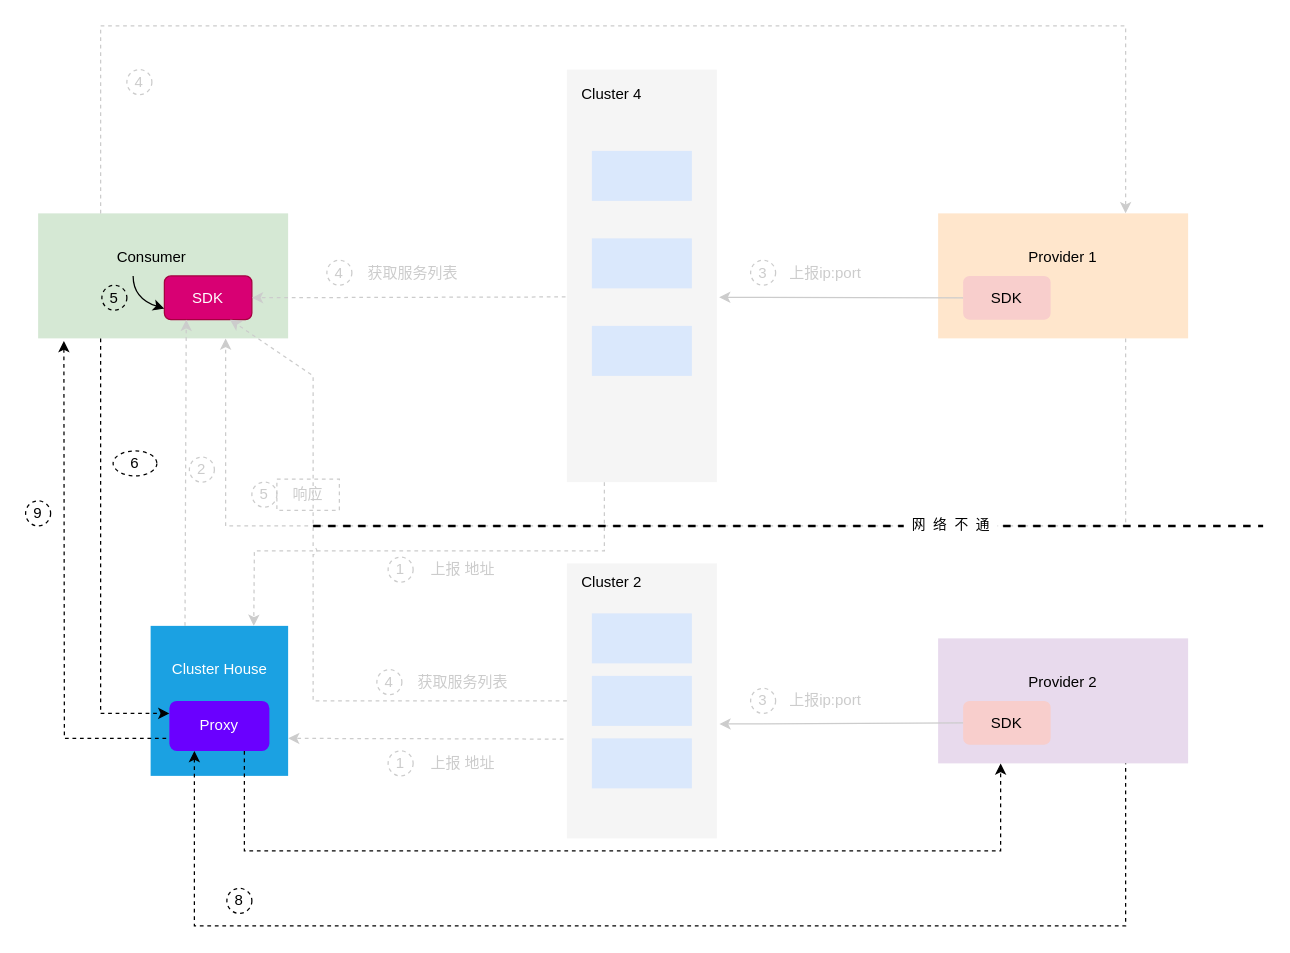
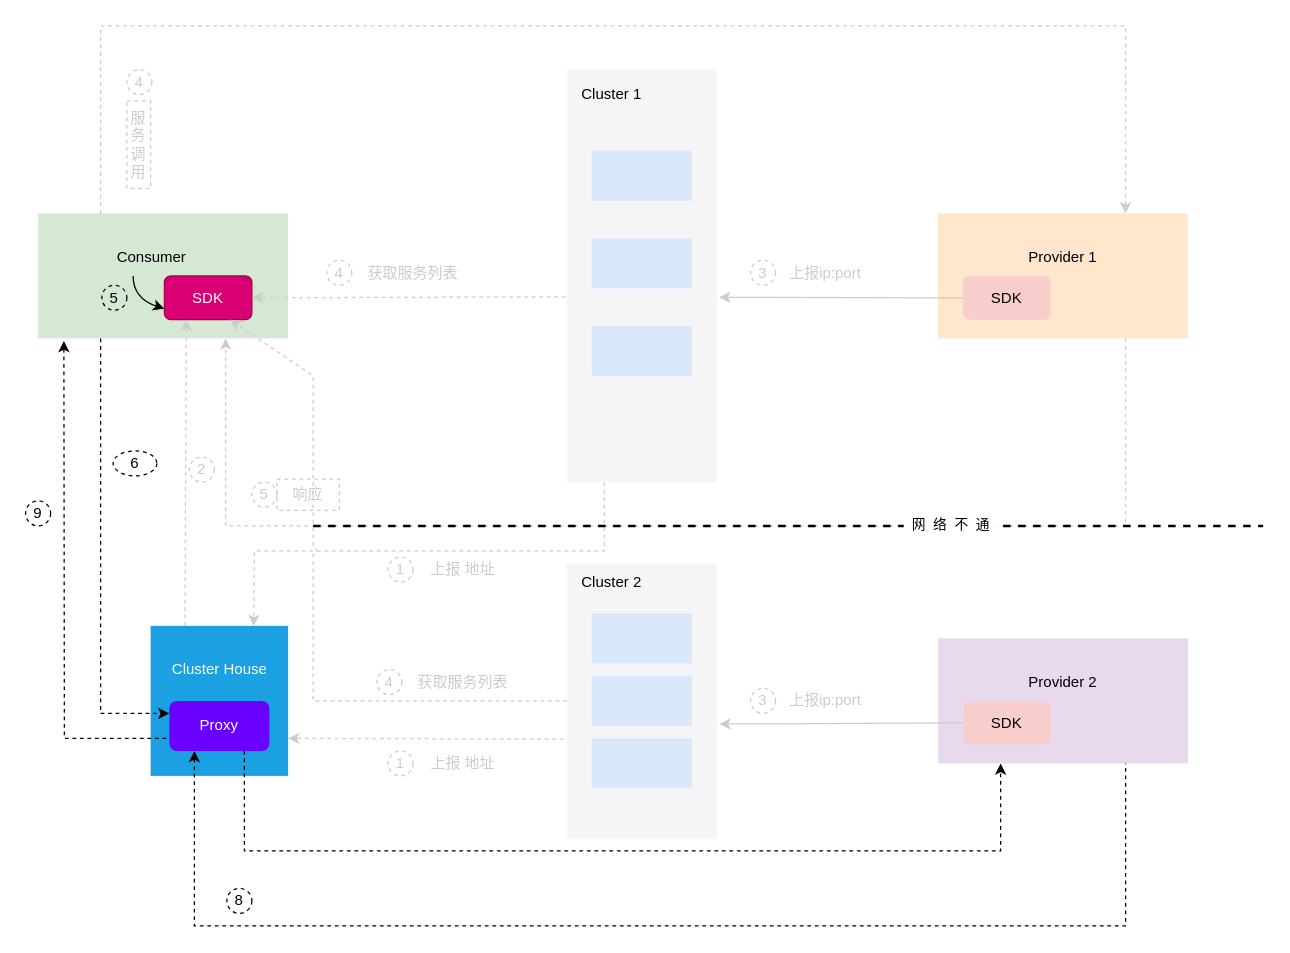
- <mxCell id="8" value="Cluster 4" style="text;html=1;strokeColor=none;fillColor=none;align=center;verticalAlign=middle;whiteSpace=wrap;rounded=0;" parent="1" vertex="1"><mxGeometry x="459" y="60" width="60" height="30" as="geometry" /></mxCell>
+ <mxCell id="8" value="Cluster 1" style="text;html=1;strokeColor=none;fillColor=none;align=center;verticalAlign=middle;whiteSpace=wrap;rounded=0;" parent="1" vertex="1"><mxGeometry x="459" y="60" width="60" height="30" as="geometry" /></mxCell>
+ <mxCell id="33" value="服务调用" style="text;html=1;strokeColor=#CCCCCC;fillColor=none;align=center;verticalAlign=middle;whiteSpace=wrap;rounded=0;dashed=1;fontColor=#CCCCCC;" parent="1" vertex="1"><mxGeometry x="101" y="80" width="19" height="70" as="geometry" /></mxCell>
